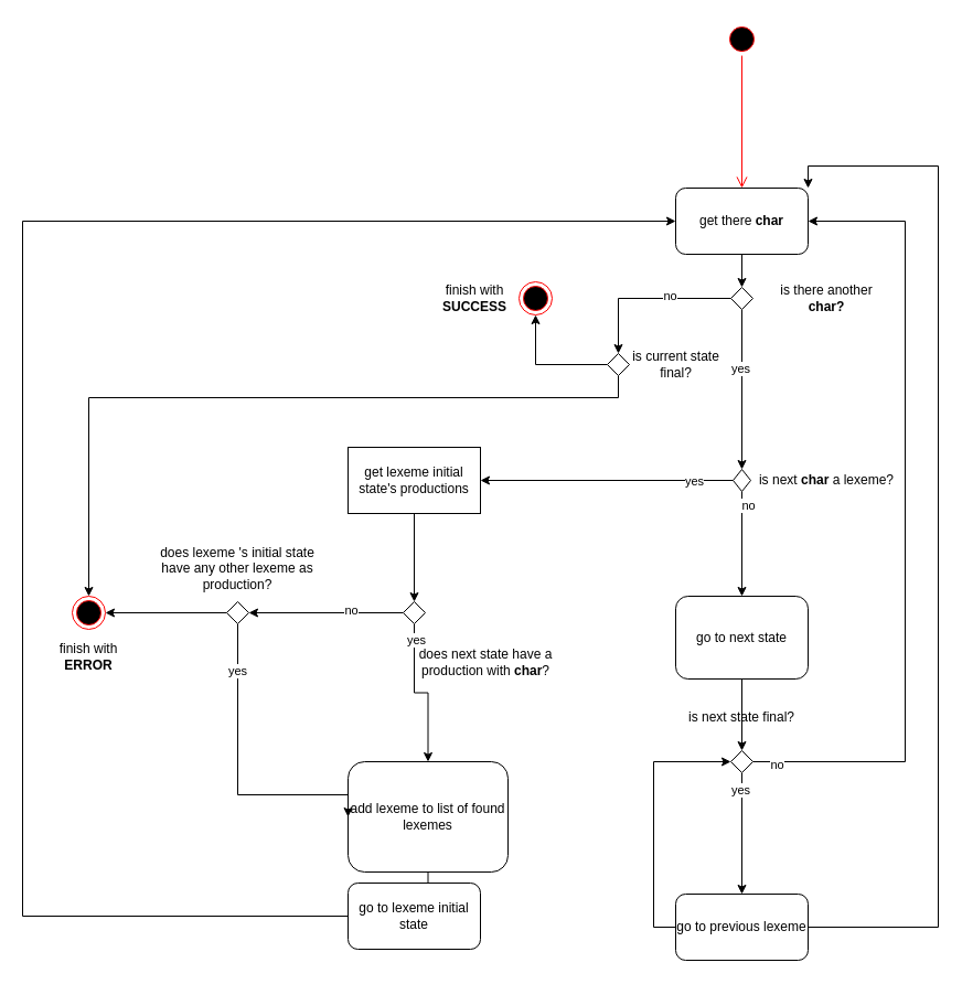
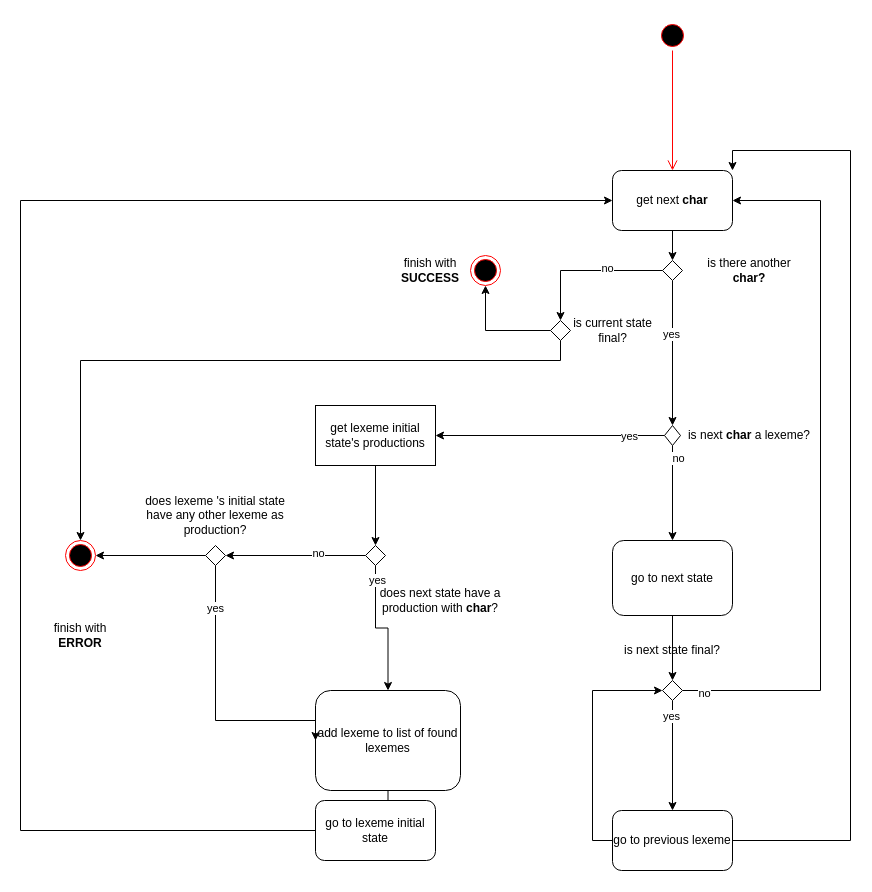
- <mxCell id="2" value="get there &lt;b&gt;char&lt;/b&gt;" style="rounded=1;whiteSpace=wrap;html=1;" parent="1" vertex="1"><mxGeometry x="612" y="170" width="120" height="60" as="geometry" /></mxCell>
+ <mxCell id="2" value="get next &lt;b&gt;char&lt;/b&gt;" style="rounded=1;whiteSpace=wrap;html=1;" parent="1" vertex="1"><mxGeometry x="612" y="170" width="120" height="60" as="geometry" /></mxCell>
- <mxCell id="45" value="finish with &lt;b&gt;ERROR&lt;/b&gt;" style="text;html=1;strokeColor=none;fillColor=none;align=center;verticalAlign=middle;whiteSpace=wrap;rounded=0;" parent="1" vertex="1"><mxGeometry x="50" y="580" width="60" height="30" as="geometry" /></mxCell>
+ <mxCell id="45" value="finish with &lt;b&gt;ERROR&lt;/b&gt;" style="text;html=1;strokeColor=none;fillColor=none;align=center;verticalAlign=middle;whiteSpace=wrap;rounded=0;" parent="1" vertex="1"><mxGeometry x="50" y="620" width="60" height="30" as="geometry" /></mxCell>
